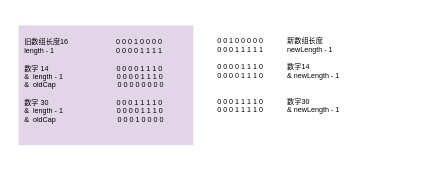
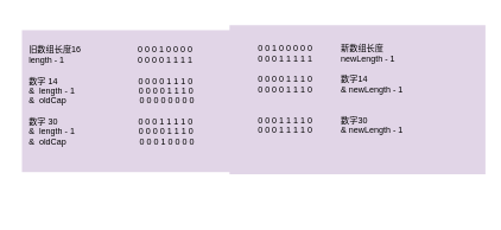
- <mxCell id="6" value="&lt;div style=&quot;white-space: normal ; text-align: justify&quot;&gt;&lt;div&gt;&lt;span style=&quot;text-align: left&quot;&gt;0 0 1 0 0 0 0 0&amp;nbsp; &amp;nbsp; &amp;nbsp; &amp;nbsp; &amp;nbsp; &amp;nbsp; 新数组长度&lt;/span&gt;&lt;/div&gt;&lt;div&gt;0 0 0 1 1 1 1 1&amp;nbsp; &amp;nbsp; &amp;nbsp; &amp;nbsp; &amp;nbsp; &amp;nbsp; newLength - 1&amp;nbsp; &amp;nbsp; &amp;nbsp; &amp;nbsp; &amp;nbsp; &amp;nbsp; &amp;nbsp; &amp;nbsp; &amp;nbsp; &amp;nbsp; &amp;nbsp; &amp;nbsp; &amp;nbsp;&amp;nbsp;&lt;/div&gt;&lt;/div&gt;&lt;div style=&quot;text-align: justify ; white-space: normal&quot;&gt;&lt;span style=&quot;text-align: left&quot;&gt;&lt;br&gt;&lt;/span&gt;&lt;/div&gt;&lt;div style=&quot;text-align: justify ; white-space: normal&quot;&gt;&lt;span style=&quot;text-align: left&quot;&gt;0 0 0 0 1 1 1 0&amp;nbsp; &amp;nbsp; &amp;nbsp; &amp;nbsp; &amp;nbsp; &amp;nbsp; 数字14&lt;/span&gt;&lt;/div&gt;&lt;span style=&quot;text-align: left ; white-space: normal&quot;&gt;&lt;div style=&quot;text-align: justify&quot;&gt;0 0 0 0 1 1 1 0&amp;nbsp; &amp;nbsp; &amp;nbsp; &amp;nbsp; &amp;nbsp; &amp;nbsp; &amp;amp; newLength - 1&lt;/div&gt;&lt;/span&gt;&lt;div style=&quot;white-space: normal ; text-align: justify&quot;&gt;&lt;br&gt;&lt;/div&gt;&lt;div style=&quot;text-align: justify ; white-space: normal&quot;&gt;&lt;span style=&quot;text-align: left&quot;&gt;&lt;br&gt;&lt;/span&gt;&lt;/div&gt;&lt;div style=&quot;text-align: justify ; white-space: normal&quot;&gt;&lt;span style=&quot;text-align: left&quot;&gt;0 0 0 1 1 1 1 0&amp;nbsp; &amp;nbsp; &amp;nbsp; &amp;nbsp; &amp;nbsp; &amp;nbsp; 数字30&lt;/span&gt;&lt;/div&gt;&lt;span style=&quot;text-align: left ; white-space: normal&quot;&gt;&lt;div style=&quot;text-align: justify&quot;&gt;0 0 0 1 1 1 1 0&amp;nbsp; &amp;nbsp; &amp;nbsp; &amp;nbsp; &amp;nbsp; &amp;nbsp; &amp;amp; newLength - 1&lt;/div&gt;&lt;div style=&quot;text-align: justify&quot;&gt;&lt;br&gt;&lt;/div&gt;&lt;/span&gt;&lt;span style=&quot;text-align: left ; white-space: normal&quot;&gt;&lt;div style=&quot;text-align: justify&quot;&gt;&amp;nbsp; &amp;nbsp; &amp;nbsp; &amp;nbsp; &amp;nbsp; &amp;nbsp; &amp;nbsp; &amp;nbsp; &amp;nbsp; &amp;nbsp; &amp;nbsp; &amp;nbsp; &amp;nbsp; &amp;nbsp; &amp;nbsp; &amp;nbsp; &amp;nbsp; &amp;nbsp; &amp;nbsp; &amp;nbsp; &amp;nbsp; &amp;nbsp; &amp;nbsp;&amp;nbsp;&lt;/div&gt;&lt;/span&gt;" style="rounded=0;whiteSpace=wrap;html=1;strokeColor=none;" parent="1" vertex="1"><mxGeometry x="322" y="35" width="360" height="210" as="geometry" /></mxCell>
+ <mxCell id="6" value="&lt;div style=&quot;white-space: normal ; text-align: justify&quot;&gt;&lt;div&gt;&lt;span style=&quot;text-align: left&quot;&gt;0 0 1 0 0 0 0 0&amp;nbsp; &amp;nbsp; &amp;nbsp; &amp;nbsp; &amp;nbsp; &amp;nbsp; 新数组长度&lt;/span&gt;&lt;/div&gt;&lt;div&gt;0 0 0 1 1 1 1 1&amp;nbsp; &amp;nbsp; &amp;nbsp; &amp;nbsp; &amp;nbsp; &amp;nbsp; newLength - 1&amp;nbsp; &amp;nbsp; &amp;nbsp; &amp;nbsp; &amp;nbsp; &amp;nbsp; &amp;nbsp; &amp;nbsp; &amp;nbsp; &amp;nbsp; &amp;nbsp; &amp;nbsp; &amp;nbsp;&amp;nbsp;&lt;/div&gt;&lt;/div&gt;&lt;div style=&quot;text-align: justify ; white-space: normal&quot;&gt;&lt;span style=&quot;text-align: left&quot;&gt;&lt;br&gt;&lt;/span&gt;&lt;/div&gt;&lt;div style=&quot;text-align: justify ; white-space: normal&quot;&gt;&lt;span style=&quot;text-align: left&quot;&gt;0 0 0 0 1 1 1 0&amp;nbsp; &amp;nbsp; &amp;nbsp; &amp;nbsp; &amp;nbsp; &amp;nbsp; 数字14&lt;/span&gt;&lt;/div&gt;&lt;span style=&quot;text-align: left ; white-space: normal&quot;&gt;&lt;div style=&quot;text-align: justify&quot;&gt;0 0 0 0 1 1 1 0&amp;nbsp; &amp;nbsp; &amp;nbsp; &amp;nbsp; &amp;nbsp; &amp;nbsp; &amp;amp; newLength - 1&lt;/div&gt;&lt;/span&gt;&lt;div style=&quot;white-space: normal ; text-align: justify&quot;&gt;&lt;br&gt;&lt;/div&gt;&lt;div style=&quot;text-align: justify ; white-space: normal&quot;&gt;&lt;span style=&quot;text-align: left&quot;&gt;&lt;br&gt;&lt;/span&gt;&lt;/div&gt;&lt;div style=&quot;text-align: justify ; white-space: normal&quot;&gt;&lt;span style=&quot;text-align: left&quot;&gt;0 0 0 1 1 1 1 0&amp;nbsp; &amp;nbsp; &amp;nbsp; &amp;nbsp; &amp;nbsp; &amp;nbsp; 数字30&lt;/span&gt;&lt;/div&gt;&lt;span style=&quot;text-align: left ; white-space: normal&quot;&gt;&lt;div style=&quot;text-align: justify&quot;&gt;0 0 0 1 1 1 1 0&amp;nbsp; &amp;nbsp; &amp;nbsp; &amp;nbsp; &amp;nbsp; &amp;nbsp; &amp;amp; newLength - 1&lt;/div&gt;&lt;div style=&quot;text-align: justify&quot;&gt;&lt;br&gt;&lt;/div&gt;&lt;/span&gt;&lt;span style=&quot;text-align: left ; white-space: normal&quot;&gt;&lt;div style=&quot;text-align: justify&quot;&gt;&amp;nbsp; &amp;nbsp; &amp;nbsp; &amp;nbsp; &amp;nbsp; &amp;nbsp; &amp;nbsp; &amp;nbsp; &amp;nbsp; &amp;nbsp; &amp;nbsp; &amp;nbsp; &amp;nbsp; &amp;nbsp; &amp;nbsp; &amp;nbsp; &amp;nbsp; &amp;nbsp; &amp;nbsp; &amp;nbsp; &amp;nbsp; &amp;nbsp; &amp;nbsp;&amp;nbsp;&lt;/div&gt;&lt;/span&gt;" style="rounded=0;whiteSpace=wrap;html=1;strokeColor=none;fillColor=#e1d5e7;" parent="1" vertex="1"><mxGeometry x="322" y="35" width="360" height="210" as="geometry" /></mxCell>
